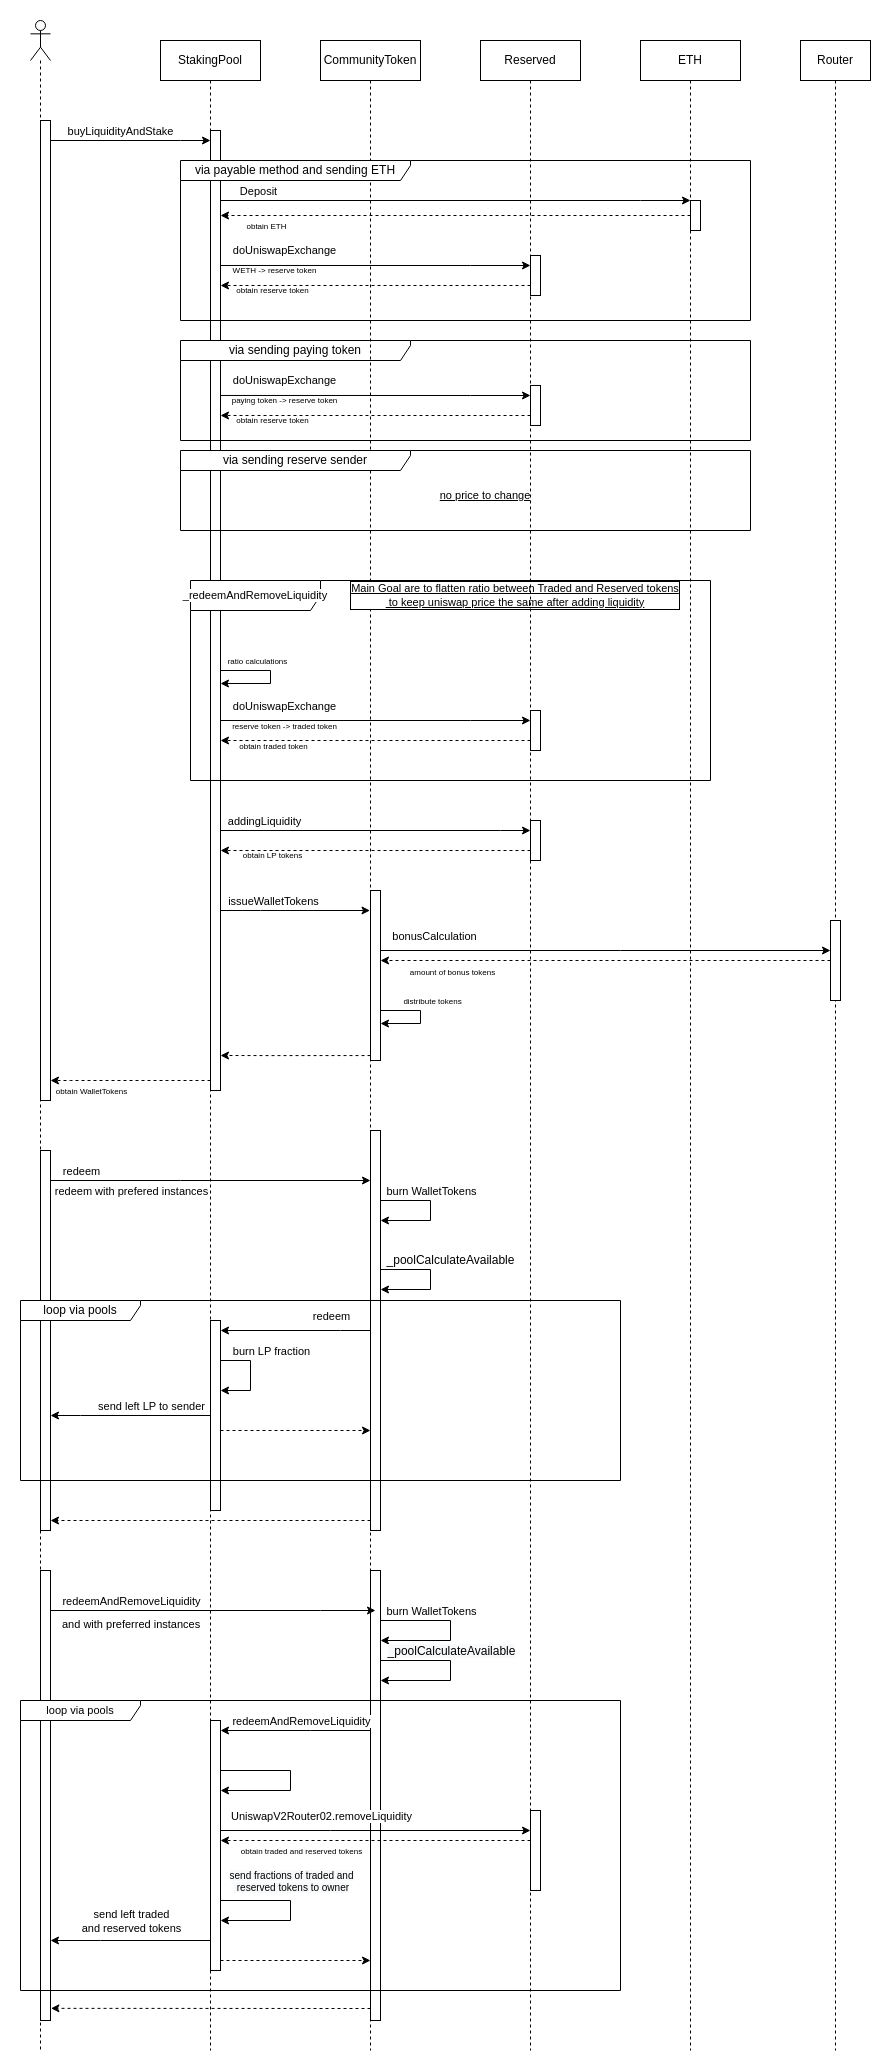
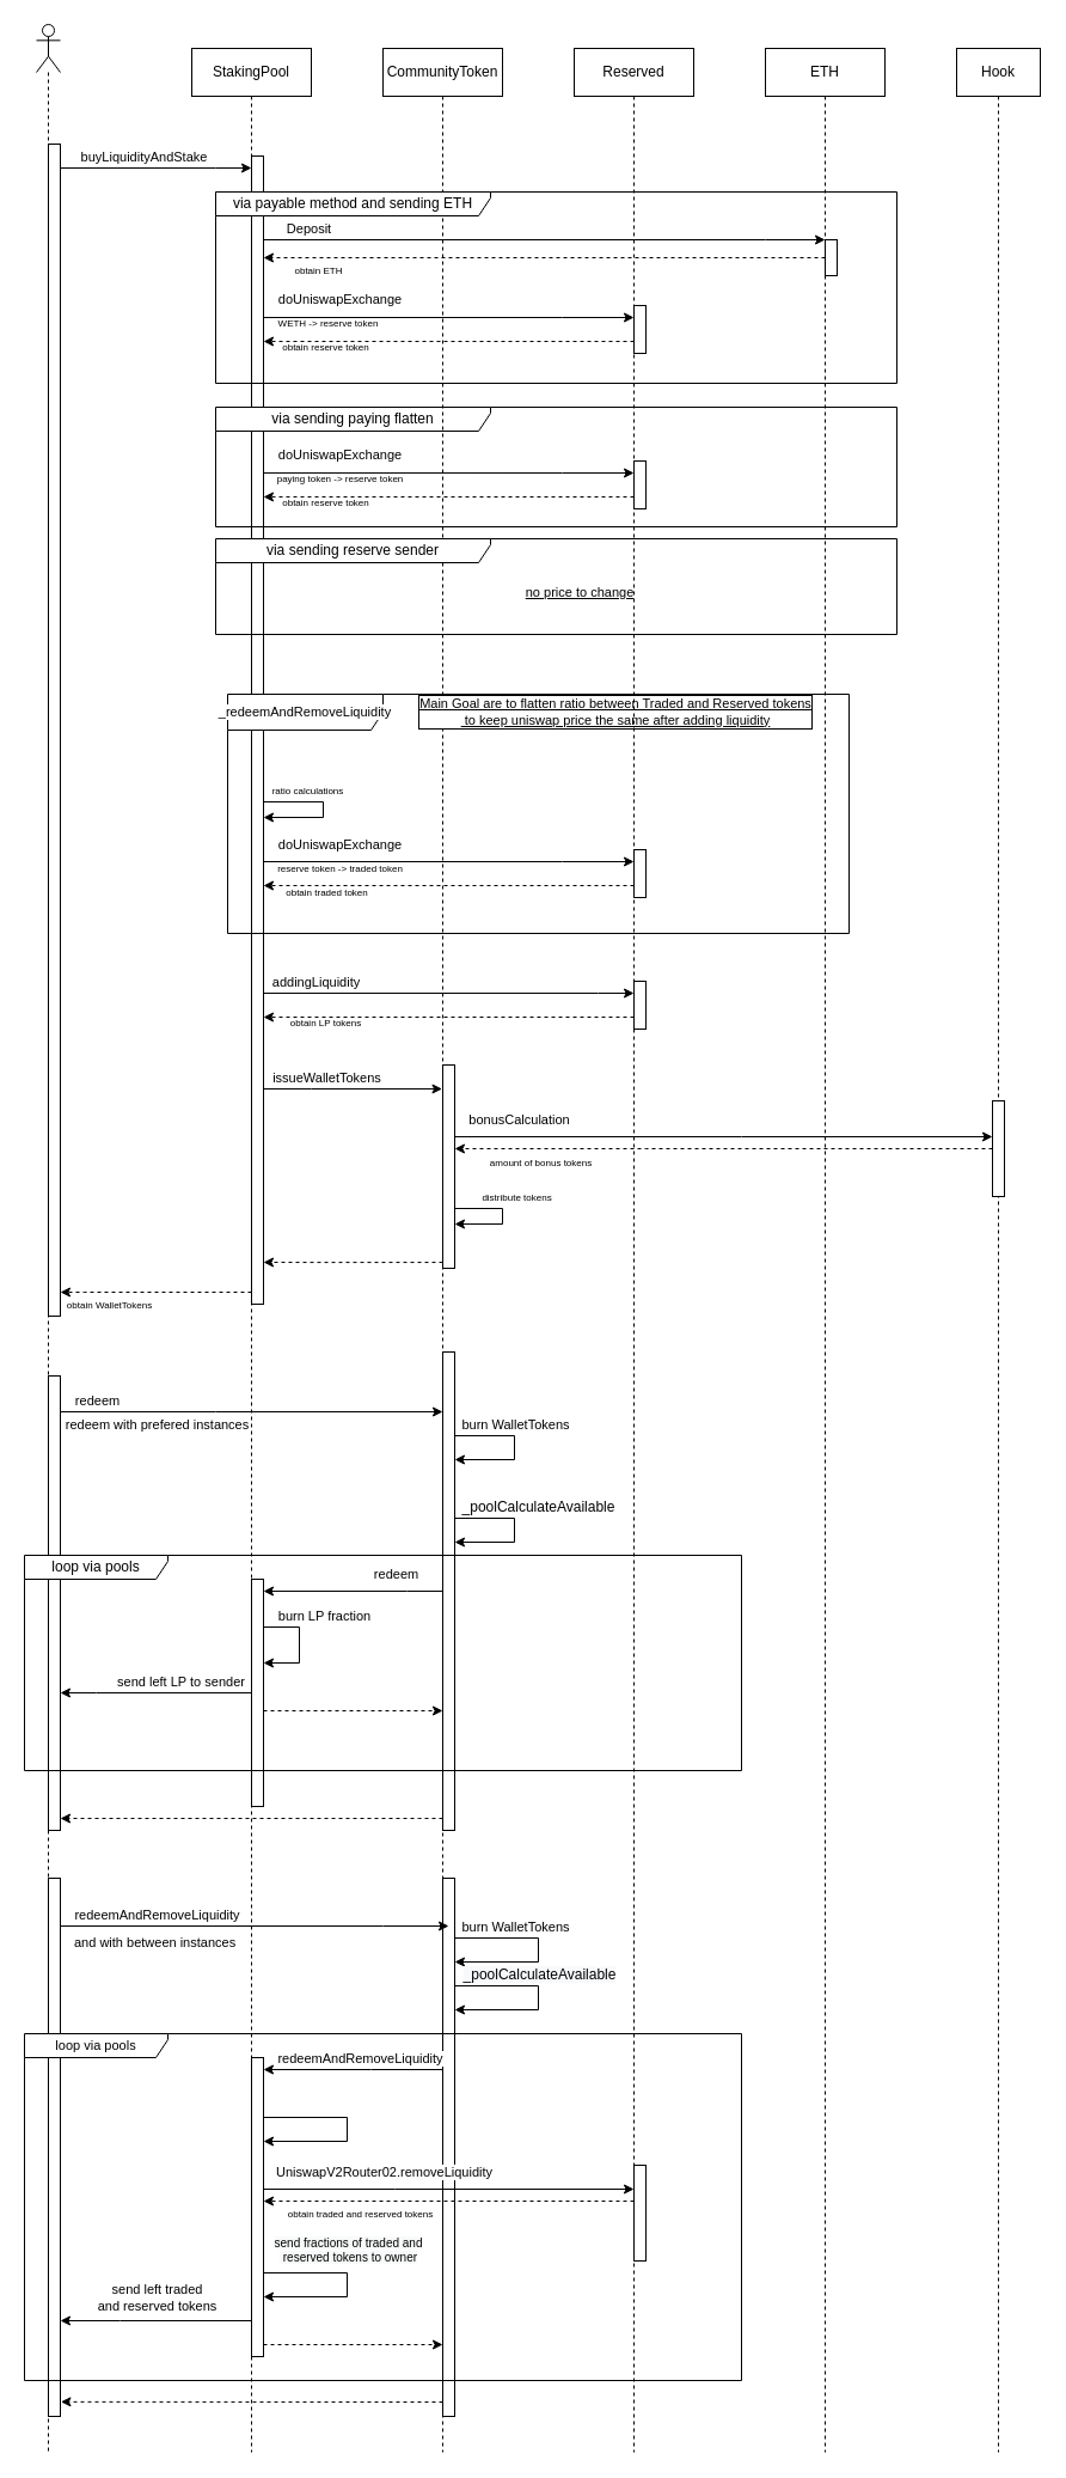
- <mxCell id="71" value="Router" style="shape=umlLifeline;perimeter=lifelinePerimeter;whiteSpace=wrap;html=1;container=1;collapsible=0;recursiveResize=0;outlineConnect=0;" parent="1" vertex="1"><mxGeometry x="800" y="40" width="70" height="2010" as="geometry" /></mxCell>
+ <mxCell id="71" value="Hook" style="shape=umlLifeline;perimeter=lifelinePerimeter;whiteSpace=wrap;html=1;container=1;collapsible=0;recursiveResize=0;outlineConnect=0;" parent="1" vertex="1"><mxGeometry x="800" y="40" width="70" height="2010" as="geometry" /></mxCell>
- <mxCell id="8" value="via sending paying token" style="shape=umlFrame;whiteSpace=wrap;html=1;width=230;height=20;" parent="6" vertex="1"><mxGeometry x="20" y="300" width="570" height="100" as="geometry" /></mxCell>
+ <mxCell id="8" value="via sending paying flatten" style="shape=umlFrame;whiteSpace=wrap;html=1;width=230;height=20;" parent="6" vertex="1"><mxGeometry x="20" y="300" width="570" height="100" as="geometry" /></mxCell>
- <mxCell id="88" value="&lt;span style=&quot;color: rgb(0 , 0 , 0) ; font-family: &amp;#34;helvetica&amp;#34; ; font-size: 11px ; font-style: normal ; font-weight: 400 ; letter-spacing: normal ; text-align: center ; text-indent: 0px ; text-transform: none ; word-spacing: 0px ; background-color: rgb(255 , 255 , 255) ; display: inline ; float: none&quot;&gt;and with preferred instances&lt;/span&gt;" style="text;whiteSpace=wrap;html=1;" parent="1" vertex="1"><mxGeometry x="60" y="1610" width="160" height="30" as="geometry" /></mxCell>
+ <mxCell id="88" value="&lt;span style=&quot;color: rgb(0 , 0 , 0) ; font-family: &amp;#34;helvetica&amp;#34; ; font-size: 11px ; font-style: normal ; font-weight: 400 ; letter-spacing: normal ; text-align: center ; text-indent: 0px ; text-transform: none ; word-spacing: 0px ; background-color: rgb(255 , 255 , 255) ; display: inline ; float: none&quot;&gt;and with between instances&lt;/span&gt;" style="text;whiteSpace=wrap;html=1;" parent="1" vertex="1"><mxGeometry x="60" y="1610" width="160" height="30" as="geometry" /></mxCell>
